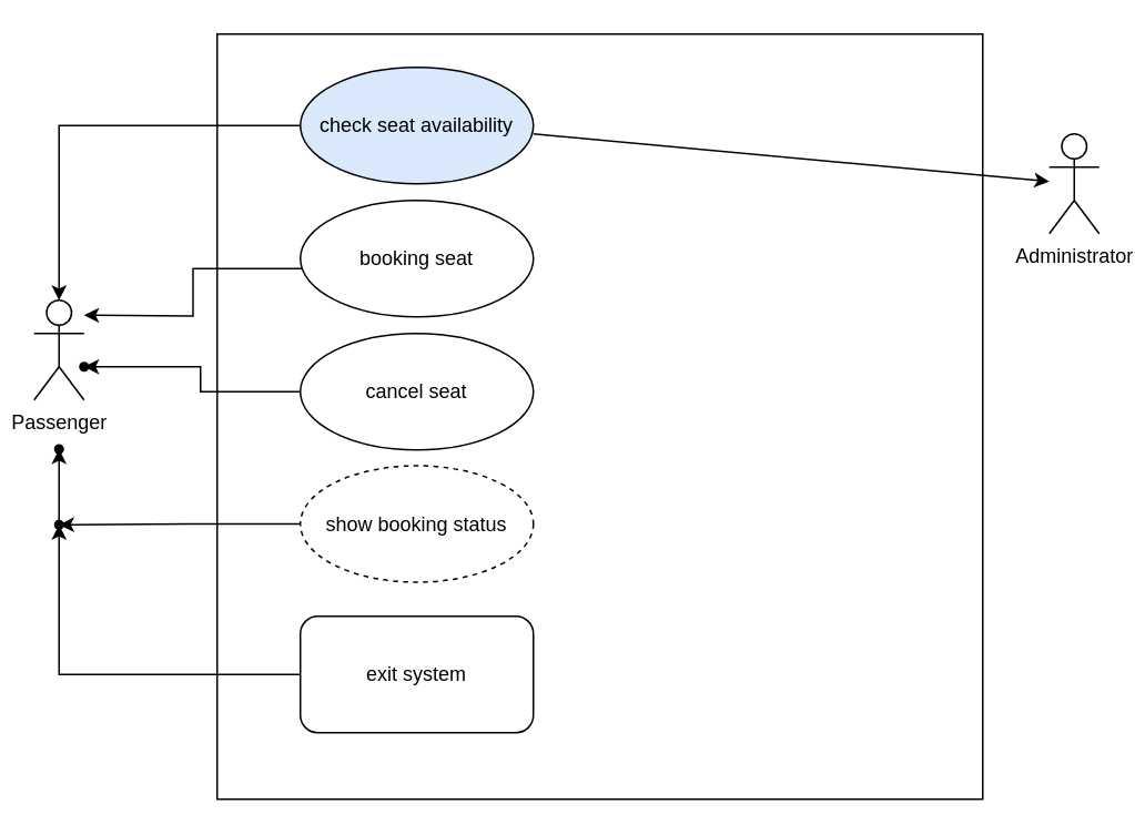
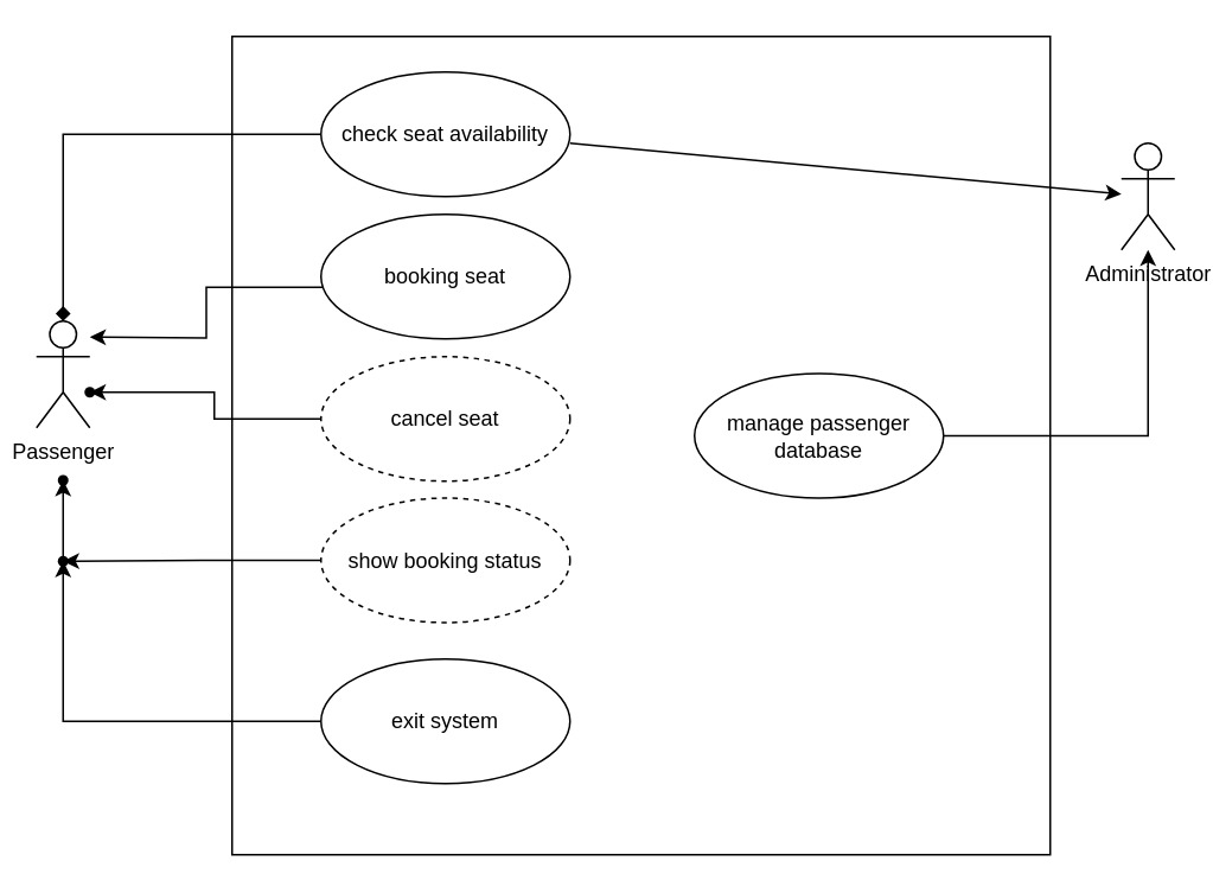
- <mxCell id="6" value="check seat availability" style="ellipse;whiteSpace=wrap;html=1;fillColor=#dae8fc;" parent="1" vertex="1"><mxGeometry x="180" y="40" width="140" height="70" as="geometry" /></mxCell>
+ <mxCell id="6" value="check seat availability" style="ellipse;whiteSpace=wrap;html=1;" parent="1" vertex="1"><mxGeometry x="180" y="40" width="140" height="70" as="geometry" /></mxCell>
- <mxCell id="5" value="" style="edgeStyle=orthogonalEdgeStyle;rounded=0;orthogonalLoop=1;jettySize=auto;html=1;" parent="1" source="6" target="2" edge="1"><mxGeometry relative="1" as="geometry" /></mxCell>
+ <mxCell id="5" value="" style="edgeStyle=orthogonalEdgeStyle;rounded=0;orthogonalLoop=1;jettySize=auto;html=1;endArrow=diamond;" parent="1" source="6" target="2" edge="1"><mxGeometry relative="1" as="geometry" /></mxCell>
- <mxCell id="10" value="cancel seat" style="ellipse;whiteSpace=wrap;html=1;" parent="1" vertex="1"><mxGeometry x="180" y="200" width="140" height="70" as="geometry" /></mxCell>
+ <mxCell id="10" value="cancel seat" style="ellipse;whiteSpace=wrap;html=1;dashed=1;" parent="1" vertex="1"><mxGeometry x="180" y="200" width="140" height="70" as="geometry" /></mxCell>
+ <mxCell id="18" value="manage passenger database" style="ellipse;whiteSpace=wrap;html=1;" parent="1" vertex="1"><mxGeometry x="390" y="209.5" width="140" height="70" as="geometry" /></mxCell>
+ <mxCell id="17" value="" style="edgeStyle=orthogonalEdgeStyle;rounded=0;orthogonalLoop=1;jettySize=auto;html=1;" parent="1" source="18" target="3" edge="1"><mxGeometry relative="1" as="geometry" /></mxCell>
- <mxCell id="15" value="exit system" style="whiteSpace=wrap;html=1;rounded=1;" parent="1" vertex="1"><mxGeometry x="180" y="370" width="140" height="70" as="geometry" /></mxCell>
+ <mxCell id="15" value="exit system" style="ellipse;whiteSpace=wrap;html=1;" parent="1" vertex="1"><mxGeometry x="180" y="370" width="140" height="70" as="geometry" /></mxCell>
